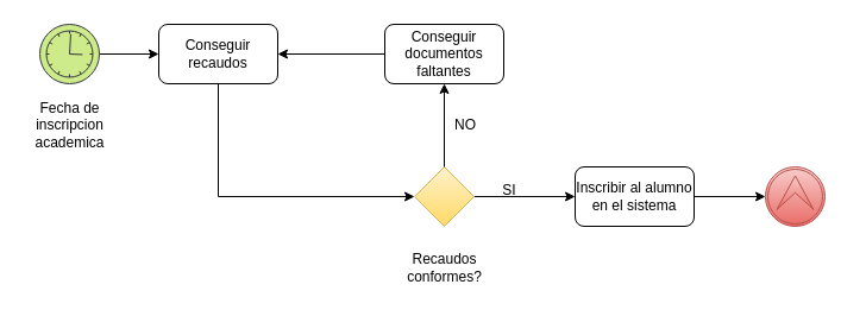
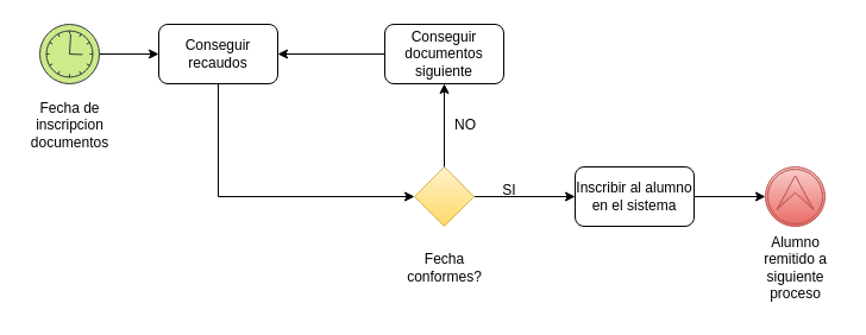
- <mxCell id="7" value="Conseguir documentos faltantes&lt;br&gt;" style="rounded=1;whiteSpace=wrap;html=1;" vertex="1" parent="1"><mxGeometry x="323" y="20" width="100" height="50" as="geometry" /></mxCell>
+ <mxCell id="7" value="Conseguir documentos siguiente&lt;br&gt;" style="rounded=1;whiteSpace=wrap;html=1;" vertex="1" parent="1"><mxGeometry x="323" y="20" width="100" height="50" as="geometry" /></mxCell>
- <mxCell id="14" value="Fecha de inscripcion academica" style="text;html=1;strokeColor=none;fillColor=none;align=center;verticalAlign=middle;whiteSpace=wrap;rounded=0;" vertex="1" parent="1"><mxGeometry x="20.5" y="70" width="75" height="70" as="geometry" /></mxCell>
+ <mxCell id="14" value="Fecha de inscripcion documentos" style="text;html=1;strokeColor=none;fillColor=none;align=center;verticalAlign=middle;whiteSpace=wrap;rounded=0;" vertex="1" parent="1"><mxGeometry x="20.5" y="70" width="75" height="70" as="geometry" /></mxCell>
- <mxCell id="16" value="Recaudos conformes?" style="text;html=1;strokeColor=none;fillColor=none;align=center;verticalAlign=middle;whiteSpace=wrap;rounded=0;" vertex="1" parent="1"><mxGeometry x="335.5" y="190" width="75" height="70" as="geometry" /></mxCell>
+ <mxCell id="16" value="Fecha conformes?" style="text;html=1;strokeColor=none;fillColor=none;align=center;verticalAlign=middle;whiteSpace=wrap;rounded=0;" vertex="1" parent="1"><mxGeometry x="335.5" y="190" width="75" height="70" as="geometry" /></mxCell>
+ <mxCell id="15" value="Alumno remitido a siguiente proceso" style="text;html=1;strokeColor=none;fillColor=none;align=center;verticalAlign=middle;whiteSpace=wrap;rounded=0;" vertex="1" parent="1"><mxGeometry x="630.5" y="190" width="75" height="70" as="geometry" /></mxCell>
